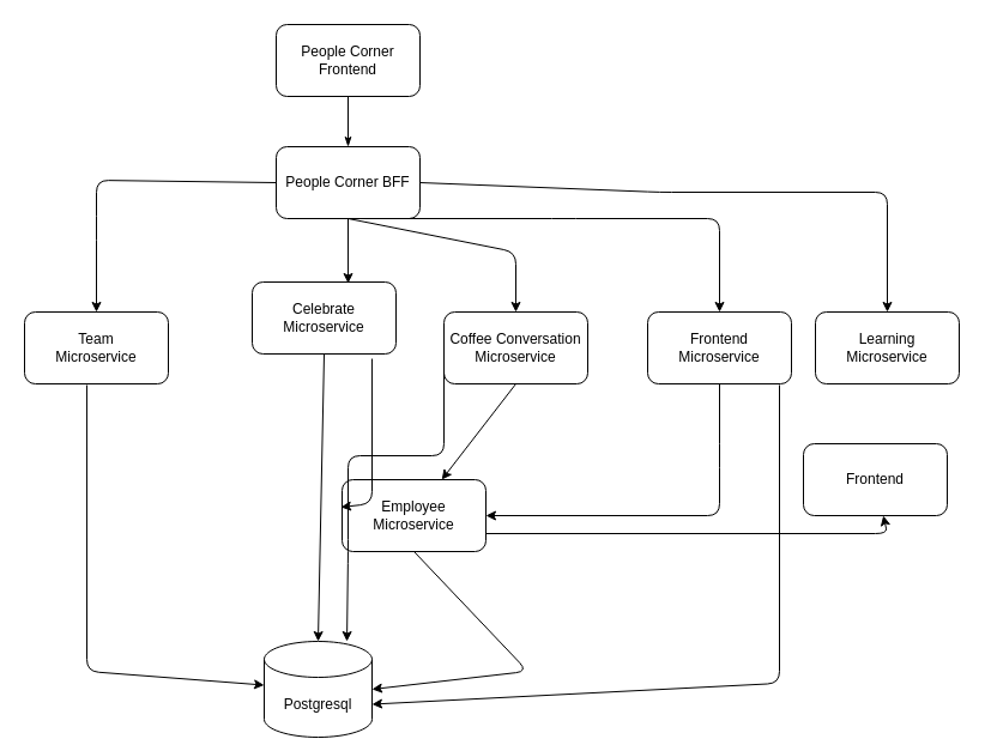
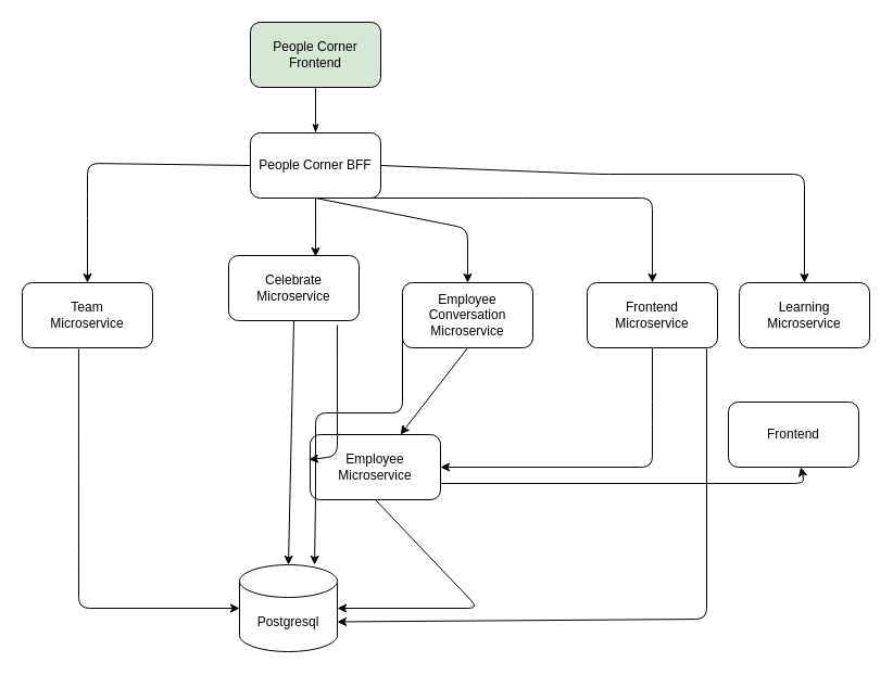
- <mxCell id="2" value="People Corner Frontend" style="rounded=1;whiteSpace=wrap;html=1;" vertex="1" parent="1"><mxGeometry x="230" y="20" width="120" height="60" as="geometry" /></mxCell>
+ <mxCell id="2" value="People Corner Frontend" style="rounded=1;whiteSpace=wrap;html=1;fillColor=#d5e8d4;" vertex="1" parent="1"><mxGeometry x="230" y="20" width="120" height="60" as="geometry" /></mxCell>
- <mxCell id="7" value="&lt;div&gt;Coffee Conversation&lt;br&gt;&lt;/div&gt;&lt;div&gt; Microservice&lt;/div&gt;" style="rounded=1;whiteSpace=wrap;html=1;" vertex="1" parent="1"><mxGeometry x="370" y="260" width="120" height="60" as="geometry" /></mxCell>
+ <mxCell id="7" value="&lt;div&gt;Employee Conversation&lt;br&gt;&lt;/div&gt;&lt;div&gt; Microservice&lt;/div&gt;" style="rounded=1;whiteSpace=wrap;html=1;" vertex="1" parent="1"><mxGeometry x="370" y="260" width="120" height="60" as="geometry" /></mxCell>
- <mxCell id="9" value="Postgresql " style="shape=cylinder3;whiteSpace=wrap;html=1;boundedLbl=1;backgroundOutline=1;size=15;" vertex="1" parent="1"><mxGeometry x="220" y="535" width="90" height="80" as="geometry" /></mxCell>
+ <mxCell id="9" value="Postgresql " style="shape=cylinder3;whiteSpace=wrap;html=1;boundedLbl=1;backgroundOutline=1;size=15;" vertex="1" parent="1"><mxGeometry x="220" y="520" width="90" height="80" as="geometry" /></mxCell>
